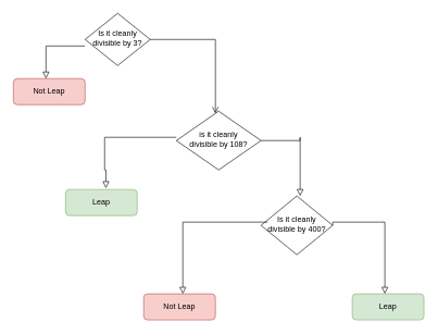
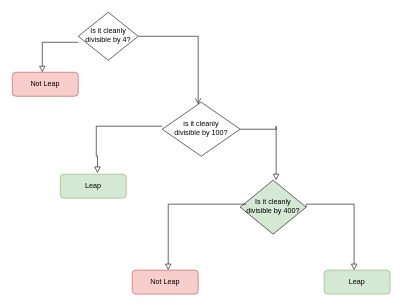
- <mxCell id="2" value="Is it cleanly&lt;br&gt;divisible by 3?" style="rhombus;whiteSpace=wrap;html=1;shadow=0;fontFamily=Helvetica;fontSize=12;align=center;strokeWidth=1;spacing=6;spacingTop=-4;" parent="1" vertex="1"><mxGeometry x="130" y="20" width="100" height="80" as="geometry" /></mxCell>
+ <mxCell id="2" value="Is it cleanly&lt;br&gt;divisible by 4?" style="rhombus;whiteSpace=wrap;html=1;shadow=0;fontFamily=Helvetica;fontSize=12;align=center;strokeWidth=1;spacing=6;spacingTop=-4;" parent="1" vertex="1"><mxGeometry x="130" y="20" width="100" height="80" as="geometry" /></mxCell>
- <mxCell id="3" value="is it cleanly&lt;br&gt;divisible by 108?" style="rhombus;whiteSpace=wrap;html=1;shadow=0;fontFamily=Helvetica;fontSize=12;align=center;strokeWidth=1;spacing=6;spacingTop=-4;" vertex="1" parent="1"><mxGeometry x="270" y="170" width="130" height="90" as="geometry" /></mxCell>
+ <mxCell id="3" value="is it cleanly&lt;br&gt;divisible by 100?" style="rhombus;whiteSpace=wrap;html=1;shadow=0;fontFamily=Helvetica;fontSize=12;align=center;strokeWidth=1;spacing=6;spacingTop=-4;" vertex="1" parent="1"><mxGeometry x="270" y="170" width="130" height="90" as="geometry" /></mxCell>
- <mxCell id="6" value="Is it cleanly&lt;br&gt;divisible by 400?" style="rhombus;whiteSpace=wrap;html=1;shadow=0;fontFamily=Helvetica;fontSize=12;align=center;strokeWidth=1;spacing=6;spacingTop=-4;" vertex="1" parent="1"><mxGeometry x="400" y="300" width="110" height="90" as="geometry" /></mxCell>
+ <mxCell id="6" value="Is it cleanly&lt;br&gt;divisible by 400?" style="rhombus;whiteSpace=wrap;html=1;shadow=0;fontFamily=Helvetica;fontSize=12;align=center;strokeWidth=1;spacing=6;spacingTop=-4;fillColor=#d5e8d4;" vertex="1" parent="1"><mxGeometry x="400" y="300" width="110" height="90" as="geometry" /></mxCell>
